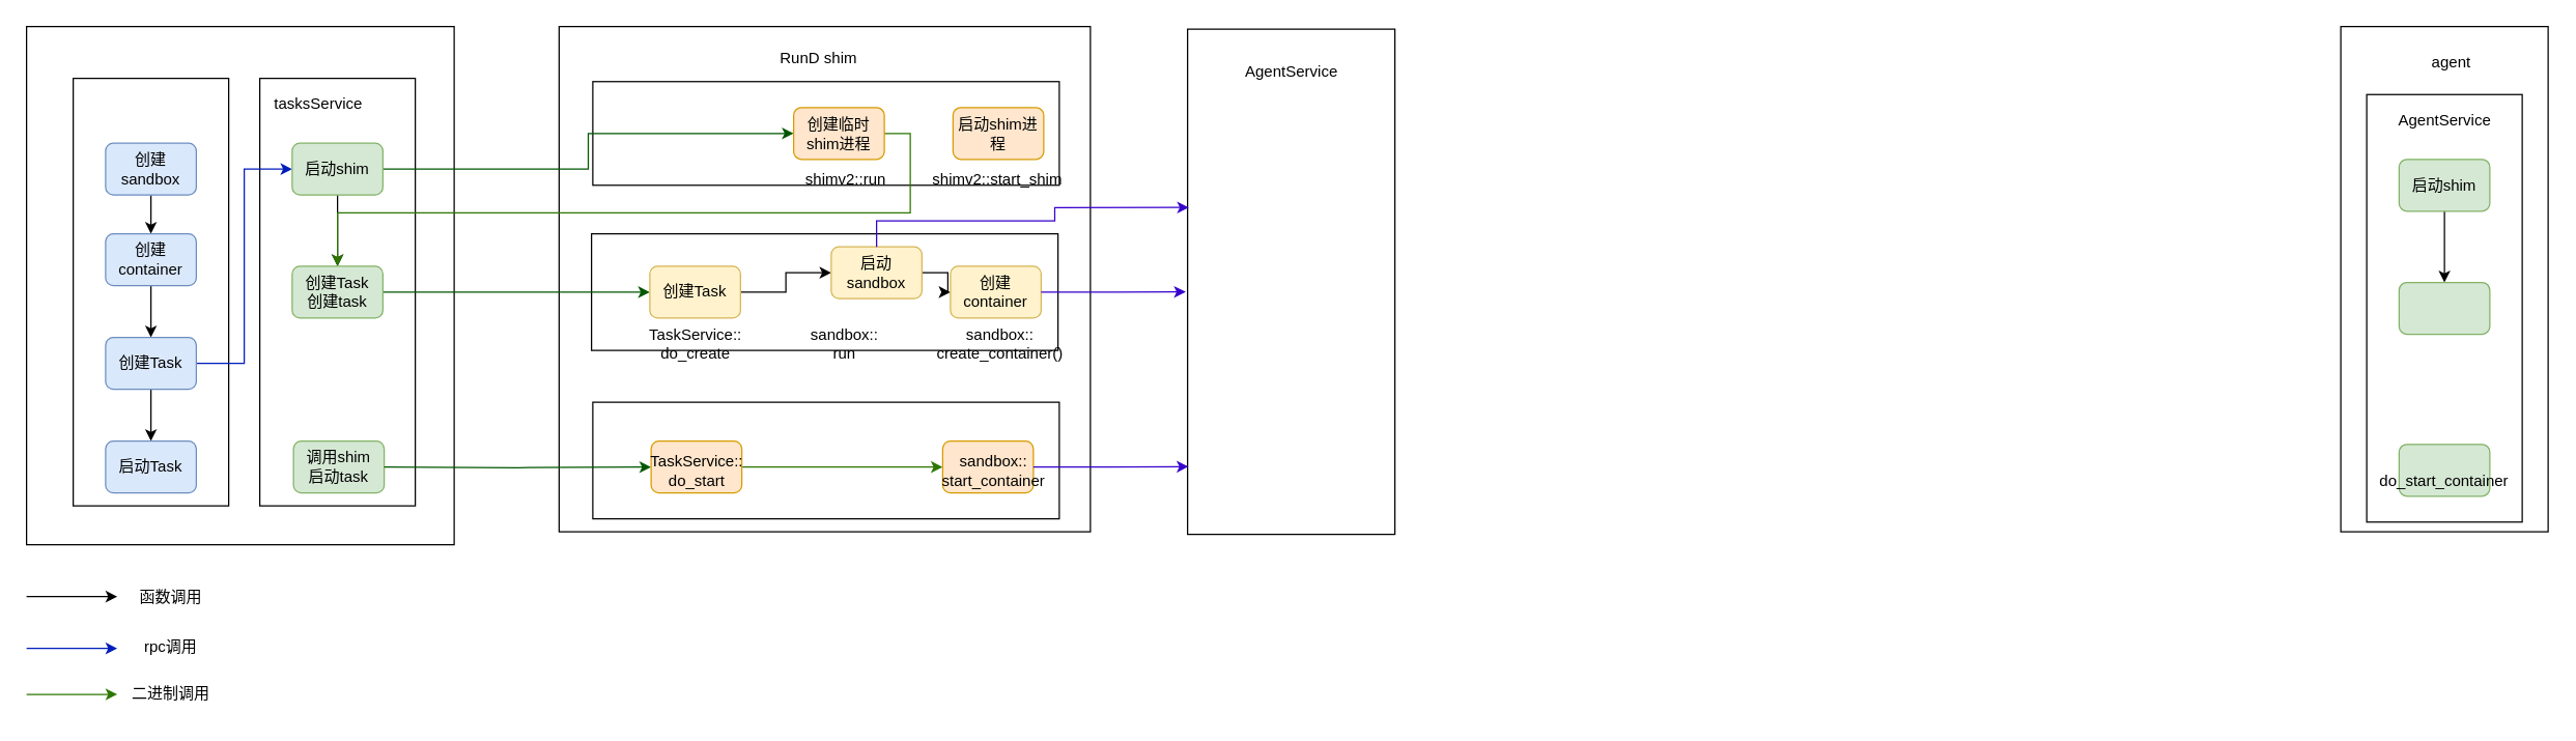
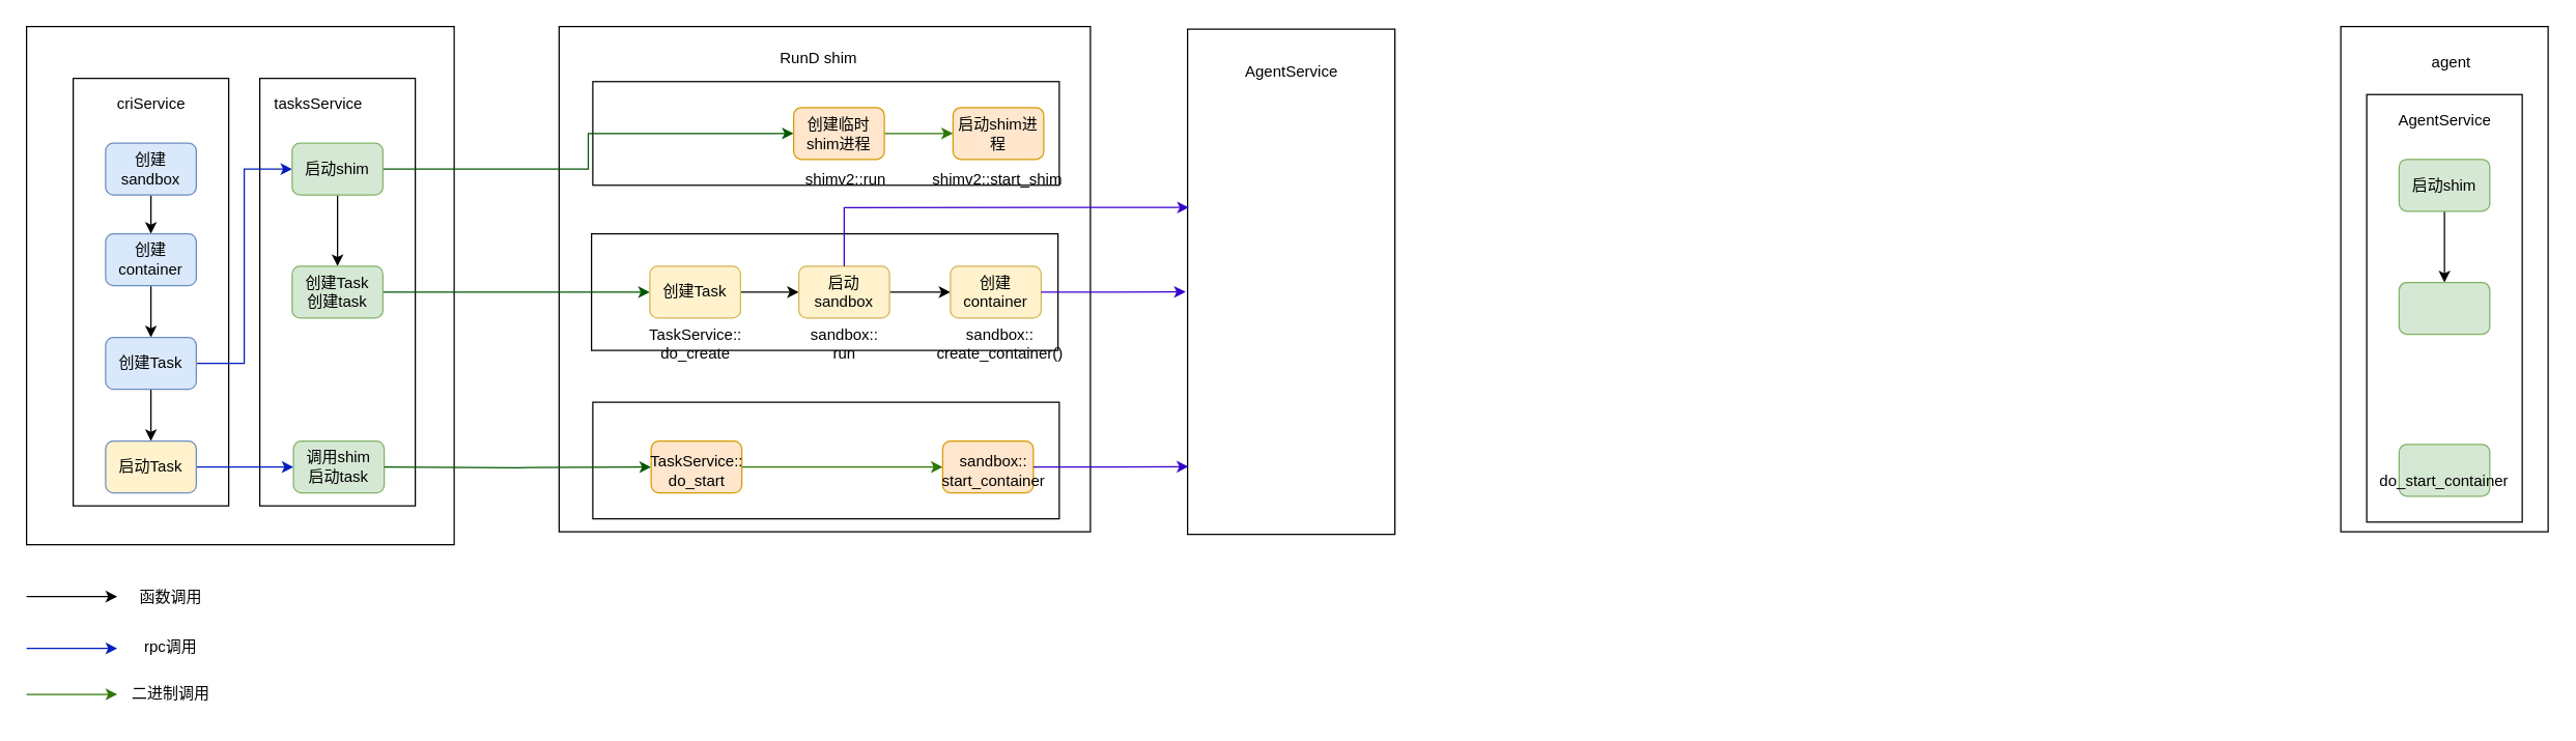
+ <mxCell id="7" value="criService" style="text;html=1;align=center;verticalAlign=middle;resizable=0;points=[];autosize=1;" parent="1" vertex="1"><mxGeometry x="81" y="70" width="70" height="20" as="geometry" /></mxCell>
- <mxCell id="26" style="edgeStyle=orthogonalEdgeStyle;rounded=0;orthogonalLoop=1;jettySize=auto;html=1;exitX=1;exitY=0.5;exitDx=0;exitDy=0;fillColor=#60a917;strokeColor=#2D7600;" parent="1" source="27" target="23" edge="1"><mxGeometry relative="1" as="geometry"><mxPoint x="607" y="102.5" as="targetPoint" /></mxGeometry></mxCell>
+ <mxCell id="26" style="edgeStyle=orthogonalEdgeStyle;rounded=0;orthogonalLoop=1;jettySize=auto;html=1;exitX=1;exitY=0.5;exitDx=0;exitDy=0;entryX=0;entryY=0.5;entryDx=0;entryDy=0;fillColor=#60a917;strokeColor=#2D7600;" parent="1" source="27" target="28" edge="1"><mxGeometry relative="1" as="geometry"><mxPoint x="607" y="102.5" as="targetPoint" /></mxGeometry></mxCell>
- <mxCell id="32" value="启动sandbox" style="rounded=1;whiteSpace=wrap;html=1;fillColor=#fff2cc;strokeColor=#d6b656;" parent="1" vertex="1"><mxGeometry x="641" y="190" width="70" height="40" as="geometry" /></mxCell>
+ <mxCell id="32" value="启动sandbox" style="rounded=1;whiteSpace=wrap;html=1;fillColor=#fff2cc;strokeColor=#d6b656;" parent="1" vertex="1"><mxGeometry x="616" y="205" width="70" height="40" as="geometry" /></mxCell>
- <mxCell id="18" value="启动Task" style="rounded=1;whiteSpace=wrap;html=1;fillColor=#dae8fc;strokeColor=#6c8ebf;" parent="1" vertex="1"><mxGeometry x="81" y="340" width="70" height="40" as="geometry" /></mxCell>
+ <mxCell id="18" value="启动Task" style="rounded=1;whiteSpace=wrap;html=1;fillColor=#fff2cc;strokeColor=#6c8ebf;" parent="1" vertex="1"><mxGeometry x="81" y="340" width="70" height="40" as="geometry" /></mxCell>
+ <mxCell id="17" style="edgeStyle=orthogonalEdgeStyle;rounded=0;orthogonalLoop=1;jettySize=auto;html=1;exitX=1;exitY=0.5;exitDx=0;exitDy=0;entryX=0;entryY=0.5;entryDx=0;entryDy=0;strokeColor=#001DBC;fillColor=#0050ef;" parent="1" source="18" target="24" edge="1"><mxGeometry relative="1" as="geometry"><Array as="points"><mxPoint x="186" y="360" /><mxPoint x="186" y="360" /></Array></mxGeometry></mxCell>
